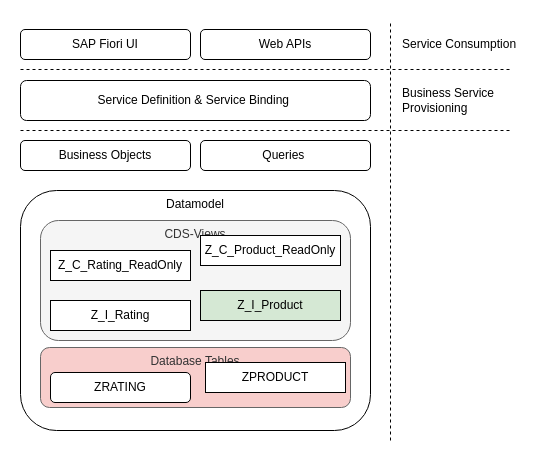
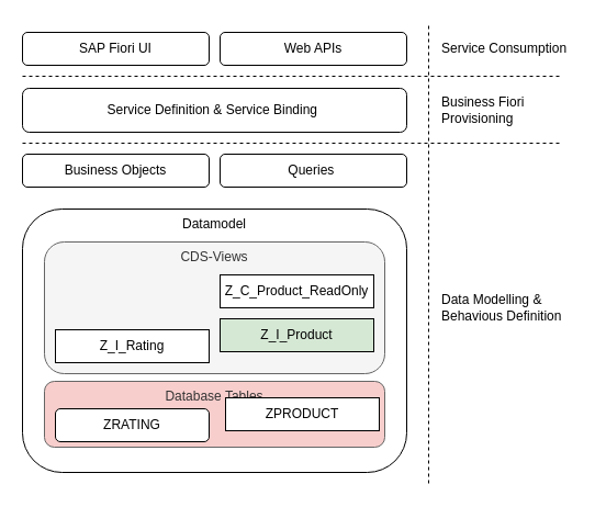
- <mxCell id="11" value="Business Service Provisioning" style="text;html=1;strokeColor=none;fillColor=none;align=left;verticalAlign=middle;whiteSpace=wrap;rounded=0;" parent="1" vertex="1"><mxGeometry x="400" y="85" width="120" height="30" as="geometry" /></mxCell>
+ <mxCell id="11" value="Business Fiori Provisioning" style="text;html=1;strokeColor=none;fillColor=none;align=left;verticalAlign=middle;whiteSpace=wrap;rounded=0;" parent="1" vertex="1"><mxGeometry x="400" y="85" width="120" height="30" as="geometry" /></mxCell>
- <mxCell id="24" value="Z_C_Product_ReadOnly" style="rounded=0;whiteSpace=wrap;html=1;" parent="19" vertex="1"><mxGeometry x="160" y="15" width="140" height="30" as="geometry" /></mxCell>
+ <mxCell id="24" value="Z_C_Product_ReadOnly" style="rounded=0;whiteSpace=wrap;html=1;" parent="19" vertex="1"><mxGeometry x="160" y="30" width="140" height="30" as="geometry" /></mxCell>
- <mxCell id="23" value="Z_C_Rating_ReadOnly" style="rounded=0;whiteSpace=wrap;html=1;" parent="19" vertex="1"><mxGeometry x="10" y="30" width="140" height="30" as="geometry" /></mxCell>
+ <mxCell id="9" value="Data Modelling &amp;amp; Behavious Definition&amp;nbsp;" style="text;html=1;strokeColor=none;fillColor=none;align=left;verticalAlign=middle;whiteSpace=wrap;rounded=0;" parent="1" vertex="1"><mxGeometry x="400" y="265" width="120" height="30" as="geometry" /></mxCell>
